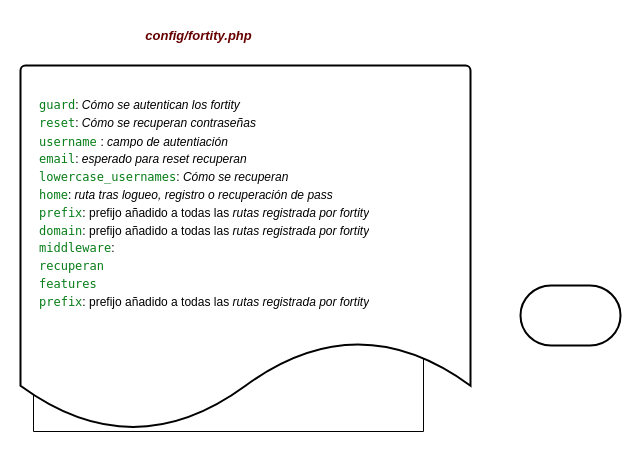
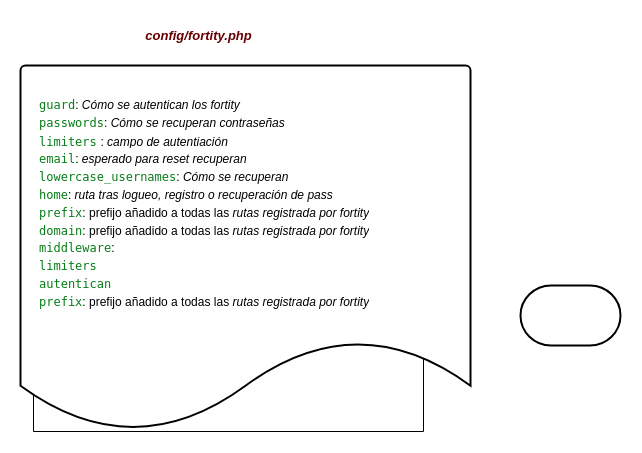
- <mxCell id="11" value="&lt;span style=&quot;color: rgb(6, 125, 23); font-family: &amp;quot;JetBrains Mono&amp;quot;, monospace; background-color: rgb(255, 255, 255);&quot;&gt;reset&lt;/span&gt;:&amp;nbsp;&lt;i&gt;Cómo se recuperan contraseñas&lt;/i&gt;" style="text;strokeColor=none;fillColor=none;align=left;verticalAlign=top;spacingLeft=4;spacingRight=4;overflow=hidden;rotatable=0;points=[[0,0.5],[1,0.5]];portConstraint=eastwest;whiteSpace=wrap;html=1;container=0;" parent="5" vertex="1"><mxGeometry y="18" width="300" height="18.2" as="geometry" /></mxCell>
+ <mxCell id="11" value="&lt;span style=&quot;color: rgb(6, 125, 23); font-family: &amp;quot;JetBrains Mono&amp;quot;, monospace; background-color: rgb(255, 255, 255);&quot;&gt;passwords&lt;/span&gt;:&amp;nbsp;&lt;i&gt;Cómo se recuperan contraseñas&lt;/i&gt;" style="text;strokeColor=none;fillColor=none;align=left;verticalAlign=top;spacingLeft=4;spacingRight=4;overflow=hidden;rotatable=0;points=[[0,0.5],[1,0.5]];portConstraint=eastwest;whiteSpace=wrap;html=1;container=0;" parent="5" vertex="1"><mxGeometry y="18" width="300" height="18.2" as="geometry" /></mxCell>
- <mxCell id="13" value="&lt;span style=&quot;color: rgb(6, 125, 23); font-family: &amp;quot;JetBrains Mono&amp;quot;, monospace; background-color: rgb(255, 255, 255);&quot;&gt;username&lt;/span&gt;&lt;b&gt;&lt;font style=&quot;font-size: 13px;&quot; color=&quot;#003300&quot;&gt;&amp;nbsp;&lt;/font&gt;&lt;/b&gt;:&amp;nbsp;&lt;i&gt;campo de autentiación&lt;/i&gt;" style="text;strokeColor=none;fillColor=none;align=left;verticalAlign=top;spacingLeft=4;spacingRight=4;overflow=hidden;rotatable=0;points=[[0,0.5],[1,0.5]];portConstraint=eastwest;whiteSpace=wrap;html=1;container=0;" parent="5" vertex="1"><mxGeometry y="36" width="300" height="18.2" as="geometry" /></mxCell>
+ <mxCell id="13" value="&lt;span style=&quot;color: rgb(6, 125, 23); font-family: &amp;quot;JetBrains Mono&amp;quot;, monospace; background-color: rgb(255, 255, 255);&quot;&gt;limiters&lt;/span&gt;&lt;b&gt;&lt;font style=&quot;font-size: 13px;&quot; color=&quot;#003300&quot;&gt;&amp;nbsp;&lt;/font&gt;&lt;/b&gt;:&amp;nbsp;&lt;i&gt;campo de autentiación&lt;/i&gt;" style="text;strokeColor=none;fillColor=none;align=left;verticalAlign=top;spacingLeft=4;spacingRight=4;overflow=hidden;rotatable=0;points=[[0,0.5],[1,0.5]];portConstraint=eastwest;whiteSpace=wrap;html=1;container=0;" parent="5" vertex="1"><mxGeometry y="36" width="300" height="18.2" as="geometry" /></mxCell>
- <mxCell id="17" value="&lt;span style=&quot;color: rgb(6, 125, 23); font-family: &amp;quot;JetBrains Mono&amp;quot;, monospace; background-color: rgb(255, 255, 255);&quot;&gt;recuperan&lt;/span&gt;" style="text;strokeColor=none;fillColor=none;align=left;verticalAlign=top;spacingLeft=4;spacingRight=4;overflow=hidden;rotatable=0;points=[[0,0.5],[1,0.5]];portConstraint=eastwest;whiteSpace=wrap;html=1;container=0;" parent="5" vertex="1"><mxGeometry y="161" width="341" height="18.2" as="geometry" /></mxCell>
+ <mxCell id="17" value="&lt;span style=&quot;color: rgb(6, 125, 23); font-family: &amp;quot;JetBrains Mono&amp;quot;, monospace; background-color: rgb(255, 255, 255);&quot;&gt;limiters&lt;/span&gt;" style="text;strokeColor=none;fillColor=none;align=left;verticalAlign=top;spacingLeft=4;spacingRight=4;overflow=hidden;rotatable=0;points=[[0,0.5],[1,0.5]];portConstraint=eastwest;whiteSpace=wrap;html=1;container=0;" parent="5" vertex="1"><mxGeometry y="161" width="341" height="18.2" as="geometry" /></mxCell>
- <mxCell id="9" value="&lt;span style=&quot;color: rgb(6, 125, 23); font-family: &amp;quot;JetBrains Mono&amp;quot;, monospace; background-color: rgb(255, 255, 255);&quot;&gt;features&lt;/span&gt;&lt;div&gt;&lt;div style=&quot;background-color:#ffffff;color:#080808&quot;&gt;&lt;pre style=&quot;font-family:'JetBrains Mono',monospace;font-size:19,5pt;&quot;&gt;&lt;br&gt;&lt;/pre&gt;&lt;/div&gt;&lt;/div&gt;" style="text;strokeColor=none;fillColor=none;align=left;verticalAlign=top;spacingLeft=4;spacingRight=4;overflow=hidden;rotatable=0;points=[[0,0.5],[1,0.5]];portConstraint=eastwest;whiteSpace=wrap;html=1;container=0;" parent="5" vertex="1"><mxGeometry y="179" width="341" height="18.2" as="geometry" /></mxCell>
+ <mxCell id="9" value="&lt;span style=&quot;color: rgb(6, 125, 23); font-family: &amp;quot;JetBrains Mono&amp;quot;, monospace; background-color: rgb(255, 255, 255);&quot;&gt;autentican&lt;/span&gt;&lt;div&gt;&lt;div style=&quot;background-color:#ffffff;color:#080808&quot;&gt;&lt;pre style=&quot;font-family:'JetBrains Mono',monospace;font-size:19,5pt;&quot;&gt;&lt;br&gt;&lt;/pre&gt;&lt;/div&gt;&lt;/div&gt;" style="text;strokeColor=none;fillColor=none;align=left;verticalAlign=top;spacingLeft=4;spacingRight=4;overflow=hidden;rotatable=0;points=[[0,0.5],[1,0.5]];portConstraint=eastwest;whiteSpace=wrap;html=1;container=0;" parent="5" vertex="1"><mxGeometry y="179" width="341" height="18.2" as="geometry" /></mxCell>
